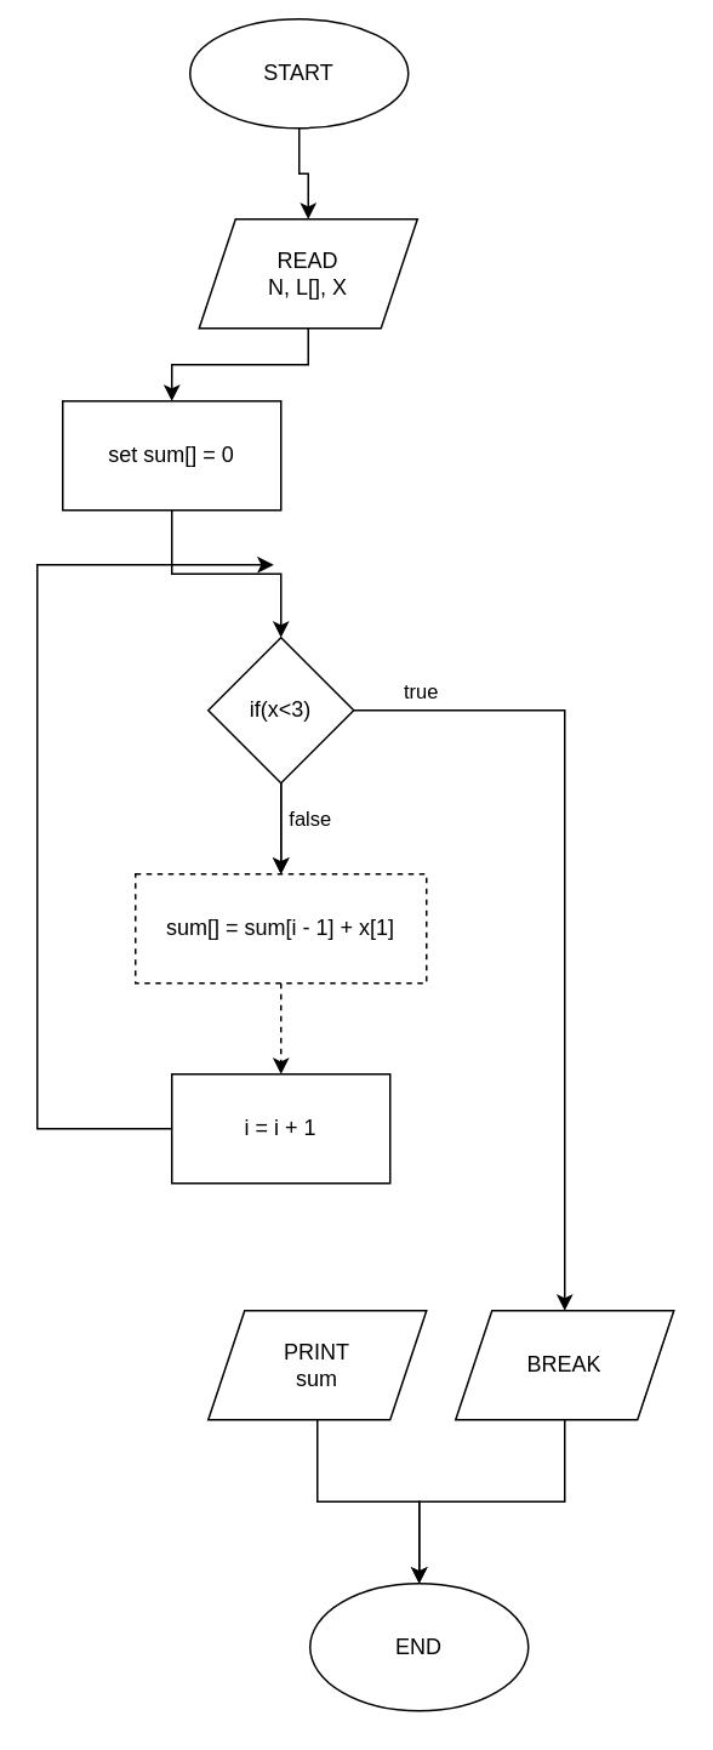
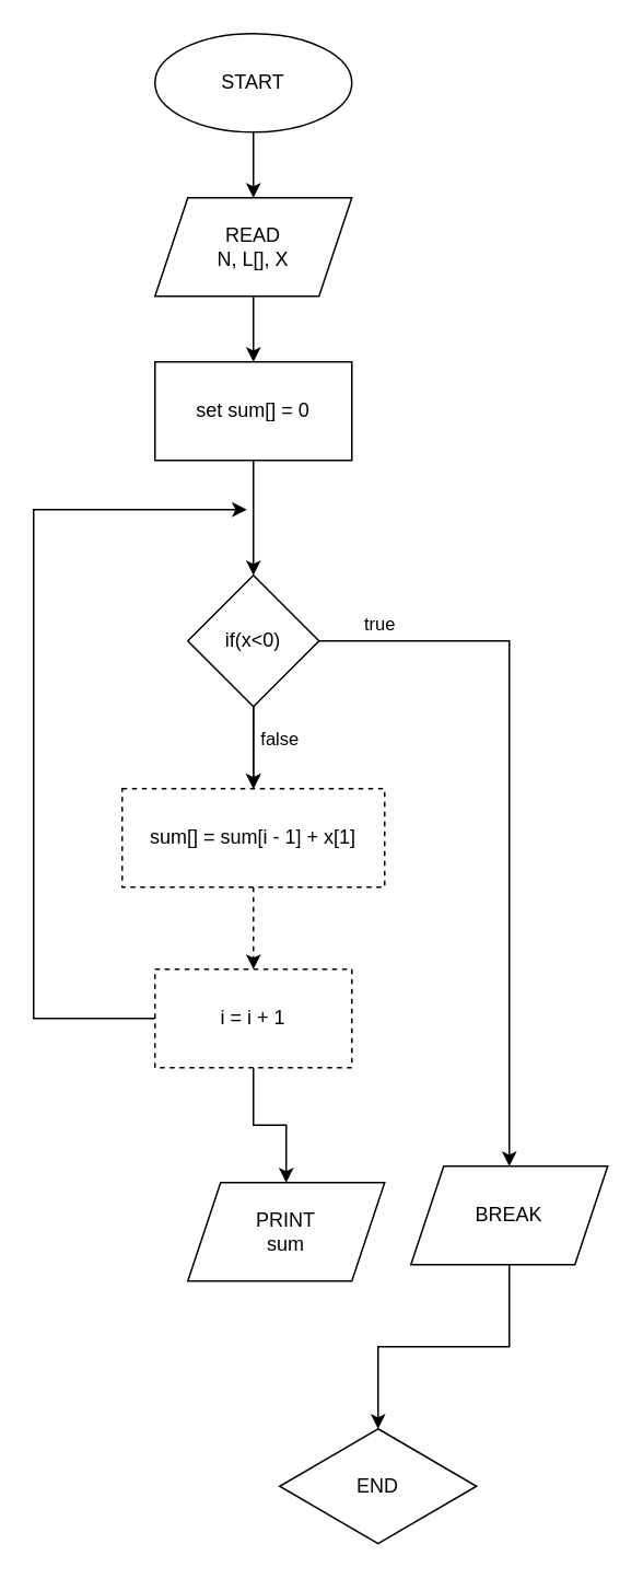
- <mxCell id="3" value="START" style="ellipse;whiteSpace=wrap;html=1;" vertex="1" parent="1"><mxGeometry x="104" y="10" width="120" height="60" as="geometry" /></mxCell>
+ <mxCell id="3" value="START" style="ellipse;whiteSpace=wrap;html=1;" vertex="1" parent="1"><mxGeometry x="94" y="20" width="120" height="60" as="geometry" /></mxCell>
- <mxCell id="5" value="&lt;div&gt;READ&lt;/div&gt;&lt;div&gt;N, L[], X&lt;br&gt;&lt;/div&gt;" style="shape=parallelogram;perimeter=parallelogramPerimeter;whiteSpace=wrap;html=1;fixedSize=1;" vertex="1" parent="1"><mxGeometry x="109" y="120" width="120" height="60" as="geometry" /></mxCell>
+ <mxCell id="5" value="&lt;div&gt;READ&lt;/div&gt;&lt;div&gt;N, L[], X&lt;br&gt;&lt;/div&gt;" style="shape=parallelogram;perimeter=parallelogramPerimeter;whiteSpace=wrap;html=1;fixedSize=1;" vertex="1" parent="1"><mxGeometry x="94" y="120" width="120" height="60" as="geometry" /></mxCell>
- <mxCell id="7" value="set sum[] = 0" style="whiteSpace=wrap;html=1;" vertex="1" parent="1"><mxGeometry x="34" y="220" width="120" height="60" as="geometry" /></mxCell>
+ <mxCell id="7" value="set sum[] = 0" style="whiteSpace=wrap;html=1;" vertex="1" parent="1"><mxGeometry x="94" y="220" width="120" height="60" as="geometry" /></mxCell>
- <mxCell id="11" value="if(x&amp;lt;3)" style="rhombus;whiteSpace=wrap;html=1;" vertex="1" parent="1"><mxGeometry x="114" y="350" width="80" height="80" as="geometry" /></mxCell>
+ <mxCell id="11" value="if(x&amp;lt;0)" style="rhombus;whiteSpace=wrap;html=1;" vertex="1" parent="1"><mxGeometry x="114" y="350" width="80" height="80" as="geometry" /></mxCell>
- <mxCell id="16" value="i = i + 1" style="whiteSpace=wrap;html=1;" vertex="1" parent="1"><mxGeometry x="94" y="590" width="120" height="60" as="geometry" /></mxCell>
+ <mxCell id="16" value="i = i + 1" style="whiteSpace=wrap;html=1;dashed=1;" vertex="1" parent="1"><mxGeometry x="94" y="590" width="120" height="60" as="geometry" /></mxCell>
+ <mxCell id="15" style="edgeStyle=orthogonalEdgeStyle;rounded=0;orthogonalLoop=1;jettySize=auto;html=1;" edge="1" parent="1" source="16" target="18"><mxGeometry relative="1" as="geometry" /></mxCell>
- <mxCell id="21" value="BREAK " style="shape=parallelogram;perimeter=parallelogramPerimeter;whiteSpace=wrap;html=1;fixedSize=1;" vertex="1" parent="1"><mxGeometry x="250" y="720" width="120" height="60" as="geometry" /></mxCell>
+ <mxCell id="21" value="BREAK " style="shape=parallelogram;perimeter=parallelogramPerimeter;whiteSpace=wrap;html=1;fixedSize=1;" vertex="1" parent="1"><mxGeometry x="250" y="710" width="120" height="60" as="geometry" /></mxCell>
- <mxCell id="17" style="edgeStyle=orthogonalEdgeStyle;rounded=0;orthogonalLoop=1;jettySize=auto;html=1;" edge="1" parent="1" source="18" target="19"><mxGeometry relative="1" as="geometry" /></mxCell>
- <mxCell id="19" value="END" style="ellipse;whiteSpace=wrap;html=1;" vertex="1" parent="1"><mxGeometry x="170" y="870" width="120" height="70" as="geometry" /></mxCell>
+ <mxCell id="19" value="END" style="rhombus;whiteSpace=wrap;html=1;" vertex="1" parent="1"><mxGeometry x="170" y="870" width="120" height="70" as="geometry" /></mxCell>
